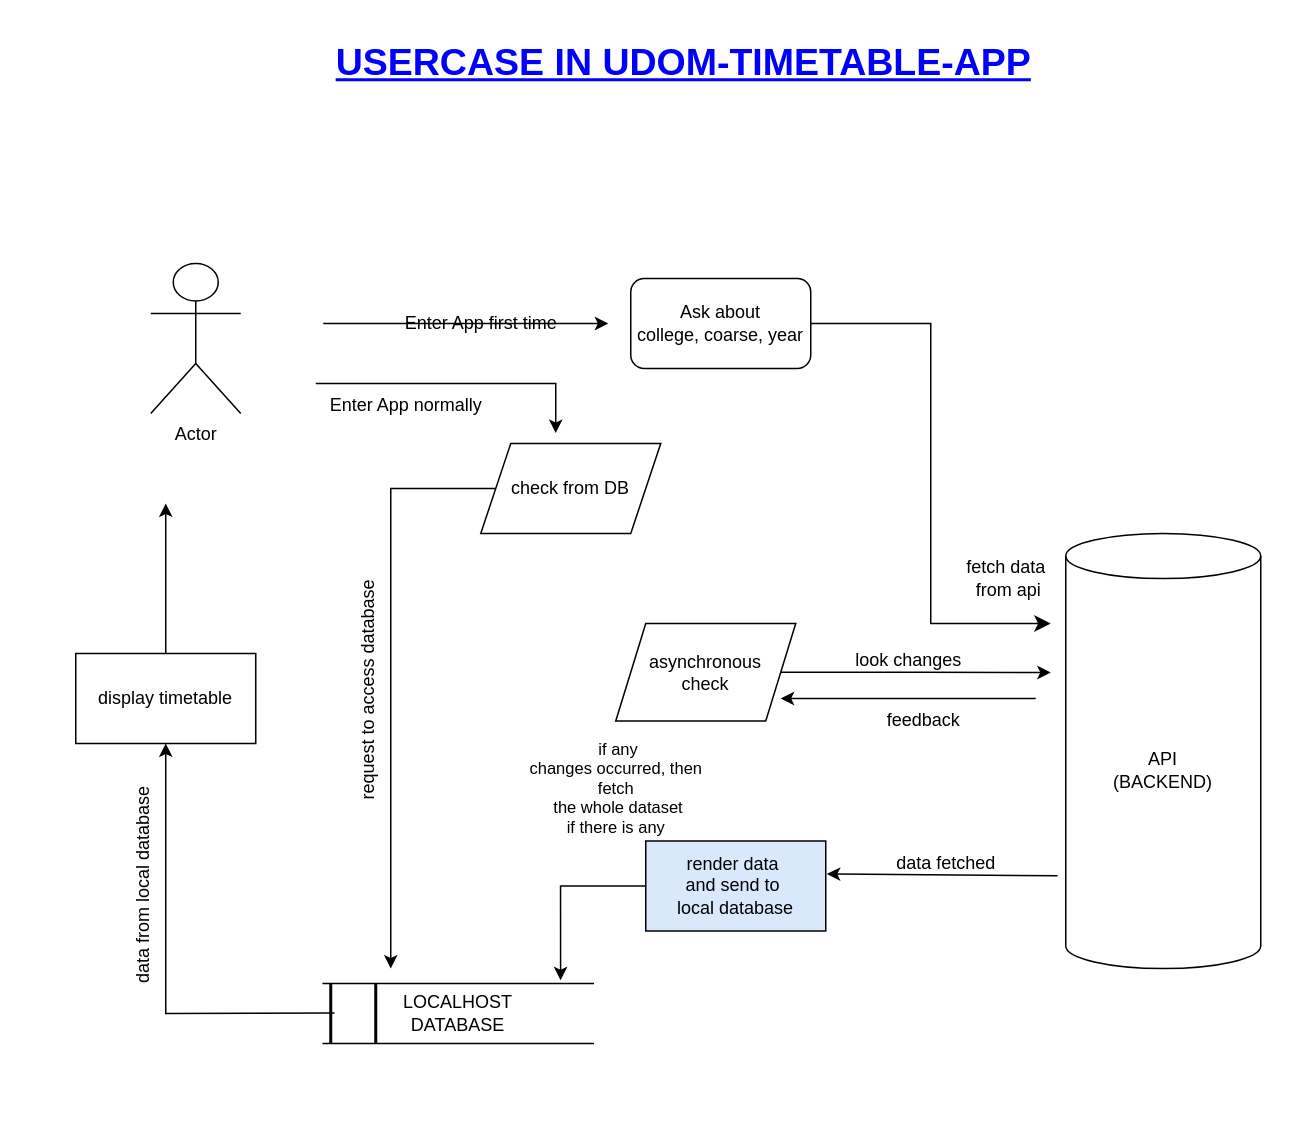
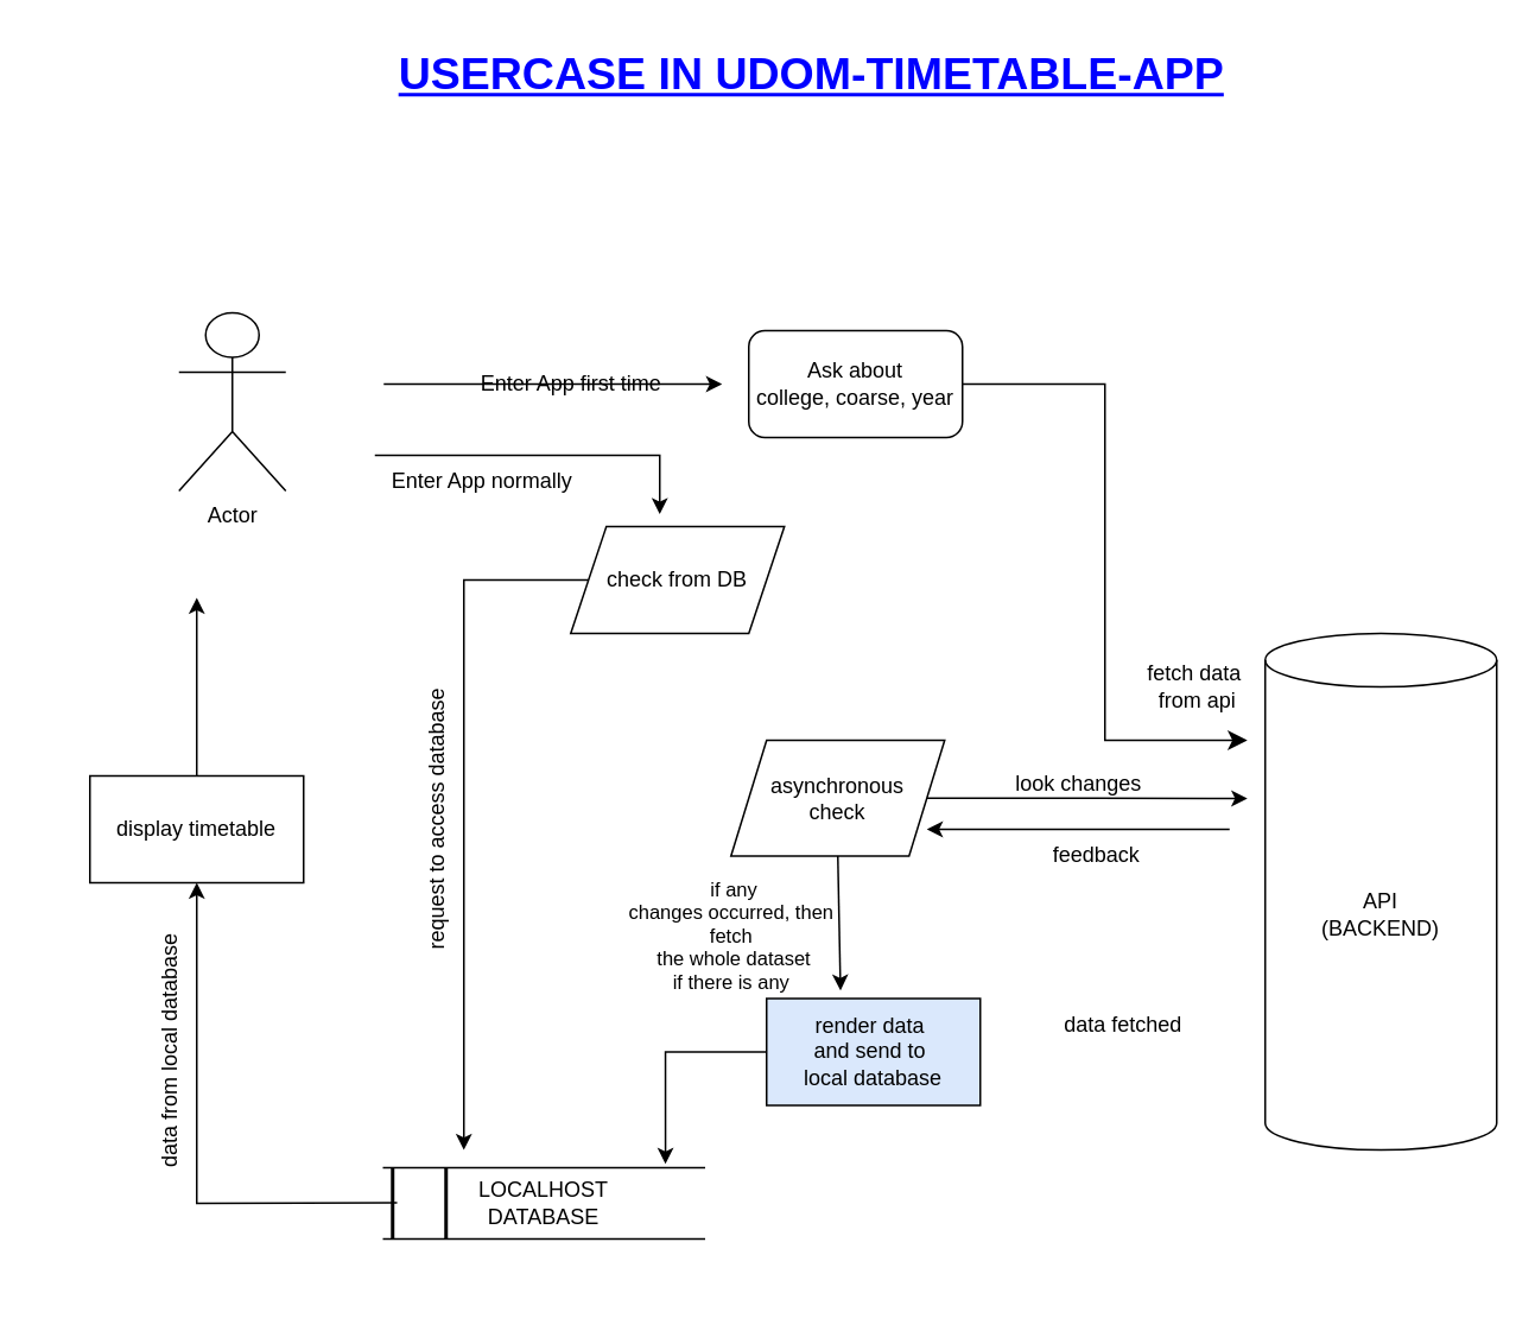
+ <mxCell id="31" value="" style="endArrow=classic;html=1;rounded=0;exitX=0.5;exitY=1;exitDx=0;exitDy=0;entryX=0.346;entryY=-0.075;entryDx=0;entryDy=0;entryPerimeter=0;" edge="1" parent="1" source="26" target="13"><mxGeometry width="50" height="50" relative="1" as="geometry"><mxPoint x="320" y="535" as="sourcePoint" /><mxPoint x="370" y="485" as="targetPoint" /></mxGeometry></mxCell>
- <mxCell id="14" value="" style="endArrow=classic;html=1;rounded=0;entryX=1.006;entryY=0.366;entryDx=0;entryDy=0;entryPerimeter=0;exitX=-0.042;exitY=0.787;exitDx=0;exitDy=0;exitPerimeter=0;" edge="1" parent="1" source="7" target="13"><mxGeometry width="50" height="50" relative="1" as="geometry"><mxPoint x="700" y="555" as="sourcePoint" /><mxPoint x="610" y="425" as="targetPoint" /></mxGeometry></mxCell>
